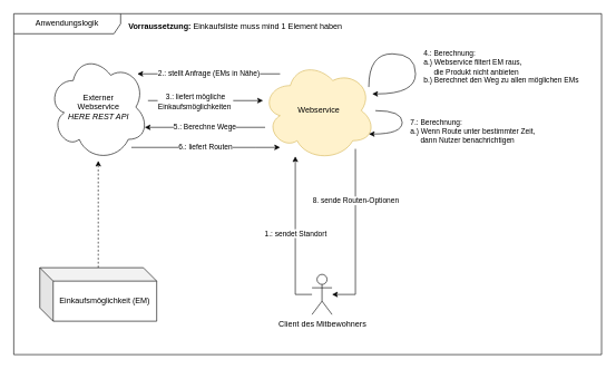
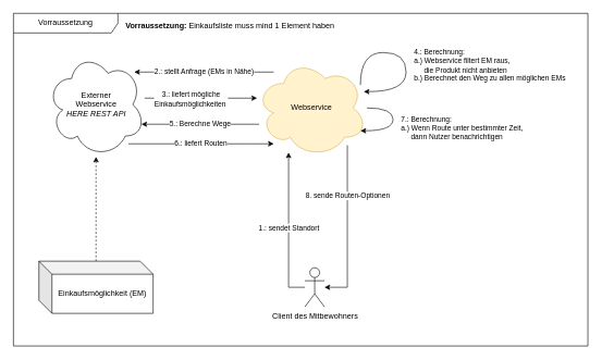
- <mxCell id="17" value="Anwendungslogik" style="shape=umlFrame;whiteSpace=wrap;html=1;shadow=0;width=160;height=30;" vertex="1" parent="1"><mxGeometry x="20" y="20" width="880" height="510" as="geometry" /></mxCell>
+ <mxCell id="17" value="Vorraussetzung" style="shape=umlFrame;whiteSpace=wrap;html=1;shadow=0;width=160;height=30;" vertex="1" parent="1"><mxGeometry x="20" y="20" width="880" height="510" as="geometry" /></mxCell>
